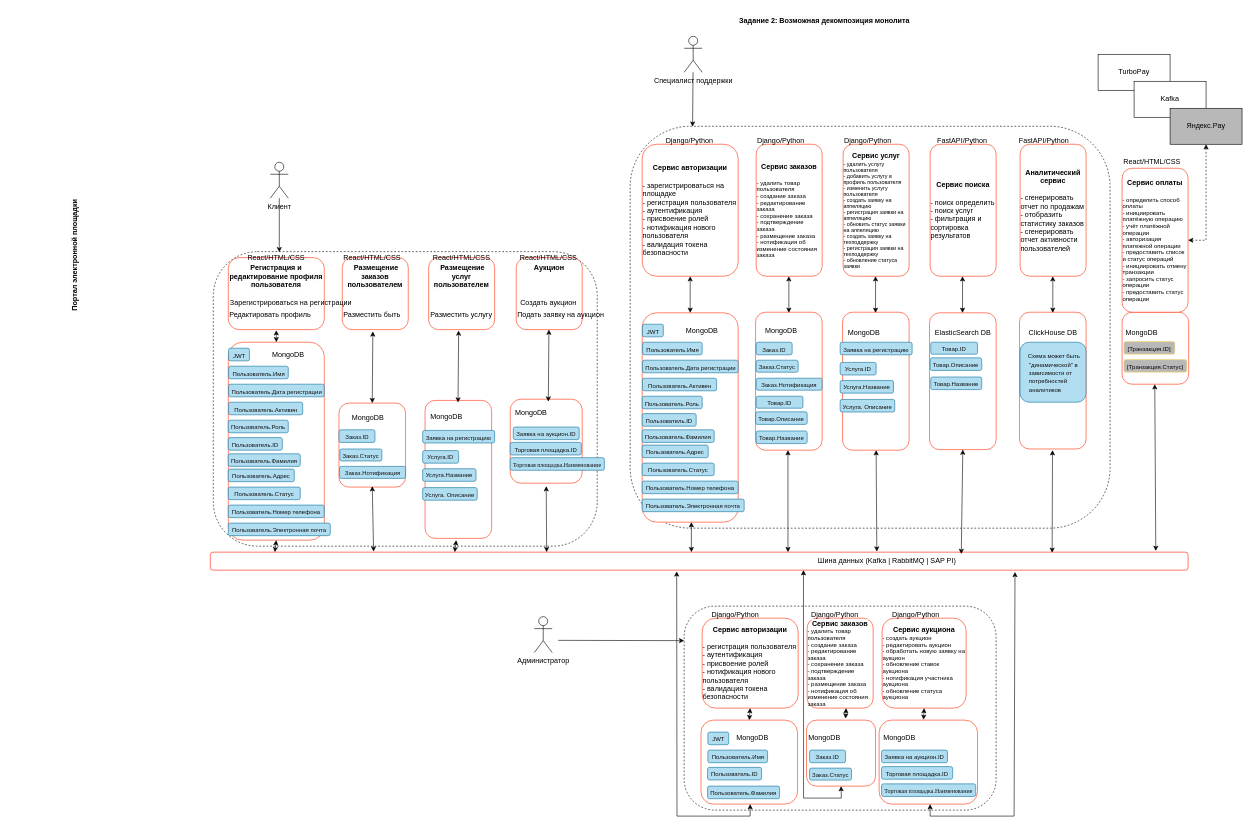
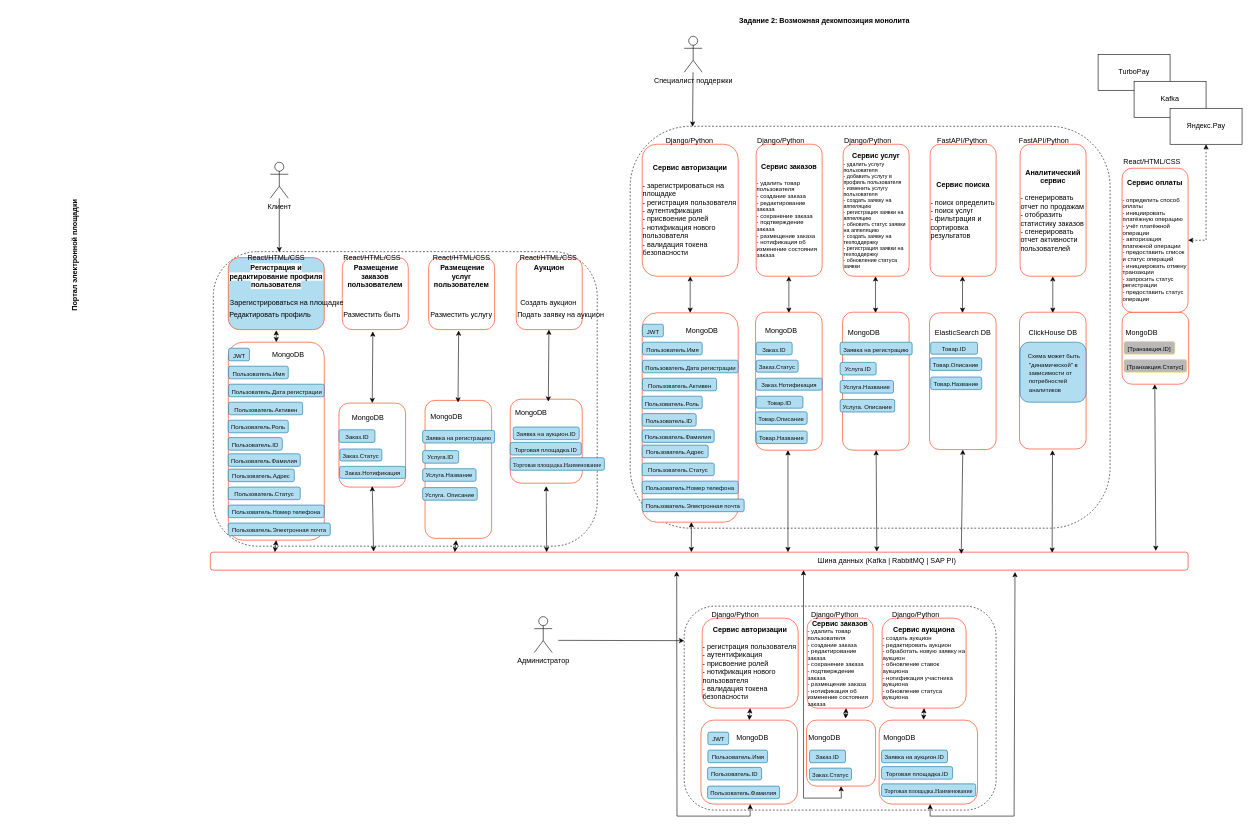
- <mxCell id="30" value="Яндекс.Pay" style="rounded=0;whiteSpace=wrap;html=1;fillColor=#b8b8b8;" vertex="1" parent="1"><mxGeometry x="1950" y="180" width="120" height="60" as="geometry" /></mxCell>
+ <mxCell id="30" value="Яндекс.Pay" style="rounded=0;whiteSpace=wrap;html=1;" vertex="1" parent="1"><mxGeometry x="1950" y="180" width="120" height="60" as="geometry" /></mxCell>
- <mxCell id="24" value="&lt;span style=&quot;color: rgb(0, 0, 0); font-family: Helvetica; font-style: normal; font-variant-ligatures: normal; font-variant-caps: normal; letter-spacing: normal; orphans: 2; text-align: center; text-indent: 0px; text-transform: none; widows: 2; word-spacing: 0px; -webkit-text-stroke-width: 0px; white-space: normal; background-color: rgb(251, 251, 251); text-decoration-thickness: initial; text-decoration-style: initial; text-decoration-color: initial; float: none; display: inline !important;&quot;&gt;&lt;font style=&quot;&quot;&gt;&lt;b&gt;Сервис оплаты&lt;/b&gt;&lt;/font&gt;&lt;/span&gt;&lt;div&gt;&lt;span style=&quot;color: rgb(0, 0, 0); font-family: Helvetica; font-style: normal; font-variant-ligatures: normal; font-variant-caps: normal; font-weight: 400; letter-spacing: normal; orphans: 2; text-align: center; text-indent: 0px; text-transform: none; widows: 2; word-spacing: 0px; -webkit-text-stroke-width: 0px; white-space: normal; background-color: rgb(251, 251, 251); text-decoration-thickness: initial; text-decoration-style: initial; text-decoration-color: initial; float: none; display: inline !important;&quot;&gt;&lt;font style=&quot;font-size: 10px;&quot;&gt;&lt;br&gt;&lt;/font&gt;&lt;/span&gt;&lt;/div&gt;&lt;div&gt;&lt;span style=&quot;color: rgb(0, 0, 0); font-family: Helvetica; font-style: normal; font-variant-ligatures: normal; font-variant-caps: normal; font-weight: 400; letter-spacing: normal; orphans: 2; text-align: center; text-indent: 0px; text-transform: none; widows: 2; word-spacing: 0px; -webkit-text-stroke-width: 0px; white-space: normal; background-color: rgb(251, 251, 251); text-decoration-thickness: initial; text-decoration-style: initial; text-decoration-color: initial; float: none; display: inline !important;&quot;&gt;&lt;font style=&quot;font-size: 10px;&quot;&gt;&lt;p style=&quot;margin: 0px; font-variant-numeric: normal; font-variant-east-asian: normal; font-variant-alternates: normal; font-kerning: auto; font-optical-sizing: auto; font-feature-settings: normal; font-variation-settings: normal; font-stretch: normal; line-height: normal; text-align: start;&quot; class=&quot;p1&quot;&gt;- определить способ оплаты&lt;/p&gt;&lt;p style=&quot;margin: 0px; font-variant-numeric: normal; font-variant-east-asian: normal; font-variant-alternates: normal; font-kerning: auto; font-optical-sizing: auto; font-feature-settings: normal; font-variation-settings: normal; font-stretch: normal; line-height: normal; text-align: start;&quot; class=&quot;p1&quot;&gt;- инициировать платёжную операцию&lt;/p&gt;&lt;p style=&quot;margin: 0px; font-variant-numeric: normal; font-variant-east-asian: normal; font-variant-alternates: normal; font-kerning: auto; font-optical-sizing: auto; font-feature-settings: normal; font-variation-settings: normal; font-stretch: normal; line-height: normal; text-align: start;&quot; class=&quot;p1&quot;&gt;- учёт платёжной операции&lt;/p&gt;&lt;p style=&quot;margin: 0px; font-variant-numeric: normal; font-variant-east-asian: normal; font-variant-alternates: normal; font-kerning: auto; font-optical-sizing: auto; font-feature-settings: normal; font-variation-settings: normal; font-stretch: normal; line-height: normal; text-align: start;&quot; class=&quot;p1&quot;&gt;- авторизация платежной операции&lt;/p&gt;&lt;p style=&quot;margin: 0px; font-variant-numeric: normal; font-variant-east-asian: normal; font-variant-alternates: normal; font-kerning: auto; font-optical-sizing: auto; font-feature-settings: normal; font-variation-settings: normal; font-stretch: normal; line-height: normal; text-align: start;&quot; class=&quot;p1&quot;&gt;- предоставить список и статус операций&lt;/p&gt;&lt;p style=&quot;margin: 0px; font-variant-numeric: normal; font-variant-east-asian: normal; font-variant-alternates: normal; font-kerning: auto; font-optical-sizing: auto; font-feature-settings: normal; font-variation-settings: normal; font-stretch: normal; line-height: normal; text-align: start;&quot; class=&quot;p1&quot;&gt;- инициировать отмену транзакции&lt;/p&gt;&lt;p style=&quot;margin: 0px; font-variant-numeric: normal; font-variant-east-asian: normal; font-variant-alternates: normal; font-kerning: auto; font-optical-sizing: auto; font-feature-settings: normal; font-variation-settings: normal; font-stretch: normal; line-height: normal; text-align: start;&quot; class=&quot;p1&quot;&gt;- запросить статус операции&lt;/p&gt;&lt;p style=&quot;margin: 0px; font-variant-numeric: normal; font-variant-east-asian: normal; font-variant-alternates: normal; font-kerning: auto; font-optical-sizing: auto; font-feature-settings: normal; font-variation-settings: normal; font-stretch: normal; line-height: normal; text-align: start;&quot; class=&quot;p1&quot;&gt;- предоставить статус операции&lt;/p&gt;&lt;/font&gt;&lt;/span&gt;&lt;/div&gt;" style="rounded=1;whiteSpace=wrap;html=1;strokeColor=light-dark(#FF320A,#FFFFFF);" parent="1" vertex="1"><mxGeometry x="1870" y="280" width="110" height="240" as="geometry" /></mxCell>
+ <mxCell id="24" value="&lt;span style=&quot;color: rgb(0, 0, 0); font-family: Helvetica; font-style: normal; font-variant-ligatures: normal; font-variant-caps: normal; letter-spacing: normal; orphans: 2; text-align: center; text-indent: 0px; text-transform: none; widows: 2; word-spacing: 0px; -webkit-text-stroke-width: 0px; white-space: normal; background-color: rgb(251, 251, 251); text-decoration-thickness: initial; text-decoration-style: initial; text-decoration-color: initial; float: none; display: inline !important;&quot;&gt;&lt;font style=&quot;&quot;&gt;&lt;b&gt;Сервис оплаты&lt;/b&gt;&lt;/font&gt;&lt;/span&gt;&lt;div&gt;&lt;span style=&quot;color: rgb(0, 0, 0); font-family: Helvetica; font-style: normal; font-variant-ligatures: normal; font-variant-caps: normal; font-weight: 400; letter-spacing: normal; orphans: 2; text-align: center; text-indent: 0px; text-transform: none; widows: 2; word-spacing: 0px; -webkit-text-stroke-width: 0px; white-space: normal; background-color: rgb(251, 251, 251); text-decoration-thickness: initial; text-decoration-style: initial; text-decoration-color: initial; float: none; display: inline !important;&quot;&gt;&lt;font style=&quot;font-size: 10px;&quot;&gt;&lt;br&gt;&lt;/font&gt;&lt;/span&gt;&lt;/div&gt;&lt;div&gt;&lt;span style=&quot;color: rgb(0, 0, 0); font-family: Helvetica; font-style: normal; font-variant-ligatures: normal; font-variant-caps: normal; font-weight: 400; letter-spacing: normal; orphans: 2; text-align: center; text-indent: 0px; text-transform: none; widows: 2; word-spacing: 0px; -webkit-text-stroke-width: 0px; white-space: normal; background-color: rgb(251, 251, 251); text-decoration-thickness: initial; text-decoration-style: initial; text-decoration-color: initial; float: none; display: inline !important;&quot;&gt;&lt;font style=&quot;font-size: 10px;&quot;&gt;&lt;p style=&quot;margin: 0px; font-variant-numeric: normal; font-variant-east-asian: normal; font-variant-alternates: normal; font-kerning: auto; font-optical-sizing: auto; font-feature-settings: normal; font-variation-settings: normal; font-stretch: normal; line-height: normal; text-align: start;&quot; class=&quot;p1&quot;&gt;- определить способ оплаты&lt;/p&gt;&lt;p style=&quot;margin: 0px; font-variant-numeric: normal; font-variant-east-asian: normal; font-variant-alternates: normal; font-kerning: auto; font-optical-sizing: auto; font-feature-settings: normal; font-variation-settings: normal; font-stretch: normal; line-height: normal; text-align: start;&quot; class=&quot;p1&quot;&gt;- инициировать платёжную операцию&lt;/p&gt;&lt;p style=&quot;margin: 0px; font-variant-numeric: normal; font-variant-east-asian: normal; font-variant-alternates: normal; font-kerning: auto; font-optical-sizing: auto; font-feature-settings: normal; font-variation-settings: normal; font-stretch: normal; line-height: normal; text-align: start;&quot; class=&quot;p1&quot;&gt;- учёт платёжной операции&lt;/p&gt;&lt;p style=&quot;margin: 0px; font-variant-numeric: normal; font-variant-east-asian: normal; font-variant-alternates: normal; font-kerning: auto; font-optical-sizing: auto; font-feature-settings: normal; font-variation-settings: normal; font-stretch: normal; line-height: normal; text-align: start;&quot; class=&quot;p1&quot;&gt;- авторизация платежной операции&lt;/p&gt;&lt;p style=&quot;margin: 0px; font-variant-numeric: normal; font-variant-east-asian: normal; font-variant-alternates: normal; font-kerning: auto; font-optical-sizing: auto; font-feature-settings: normal; font-variation-settings: normal; font-stretch: normal; line-height: normal; text-align: start;&quot; class=&quot;p1&quot;&gt;- предоставить список и статус операций&lt;/p&gt;&lt;p style=&quot;margin: 0px; font-variant-numeric: normal; font-variant-east-asian: normal; font-variant-alternates: normal; font-kerning: auto; font-optical-sizing: auto; font-feature-settings: normal; font-variation-settings: normal; font-stretch: normal; line-height: normal; text-align: start;&quot; class=&quot;p1&quot;&gt;- инициировать отмену транзакции&lt;/p&gt;&lt;p style=&quot;margin: 0px; font-variant-numeric: normal; font-variant-east-asian: normal; font-variant-alternates: normal; font-kerning: auto; font-optical-sizing: auto; font-feature-settings: normal; font-variation-settings: normal; font-stretch: normal; line-height: normal; text-align: start;&quot; class=&quot;p1&quot;&gt;- запросить статус регистрации&lt;/p&gt;&lt;p style=&quot;margin: 0px; font-variant-numeric: normal; font-variant-east-asian: normal; font-variant-alternates: normal; font-kerning: auto; font-optical-sizing: auto; font-feature-settings: normal; font-variation-settings: normal; font-stretch: normal; line-height: normal; text-align: start;&quot; class=&quot;p1&quot;&gt;- предоставить статус операции&lt;/p&gt;&lt;/font&gt;&lt;/span&gt;&lt;/div&gt;" style="rounded=1;whiteSpace=wrap;html=1;strokeColor=light-dark(#FF320A,#FFFFFF);" parent="1" vertex="1"><mxGeometry x="1870" y="280" width="110" height="240" as="geometry" /></mxCell>
- <mxCell id="19" value="&lt;span style=&quot;color: rgb(0, 0, 0); font-family: Helvetica; font-size: 12px; font-style: normal; font-variant-ligatures: normal; font-variant-caps: normal; letter-spacing: normal; orphans: 2; text-align: center; text-indent: 0px; text-transform: none; widows: 2; word-spacing: 0px; -webkit-text-stroke-width: 0px; white-space: normal; background-color: rgb(251, 251, 251); text-decoration-thickness: initial; text-decoration-style: initial; text-decoration-color: initial; float: none; display: inline !important;&quot;&gt;&lt;b&gt;Регистрация и редактирование профиля пользователя&lt;/b&gt;&lt;/span&gt;&lt;div&gt;&lt;span style=&quot;color: rgb(0, 0, 0); font-family: Helvetica; font-size: 12px; font-style: normal; font-variant-ligatures: normal; font-variant-caps: normal; letter-spacing: normal; orphans: 2; text-align: center; text-indent: 0px; text-transform: none; widows: 2; word-spacing: 0px; -webkit-text-stroke-width: 0px; white-space: normal; background-color: rgb(251, 251, 251); text-decoration-thickness: initial; text-decoration-style: initial; text-decoration-color: initial; float: none; display: inline !important;&quot;&gt;&lt;b&gt;&lt;br&gt;&lt;/b&gt;&lt;/span&gt;&lt;/div&gt;&lt;div&gt;&lt;span style=&quot;color: rgb(0, 0, 0); font-family: Helvetica; font-size: 12px; font-style: normal; font-variant-ligatures: normal; font-variant-caps: normal; letter-spacing: normal; orphans: 2; text-align: center; text-indent: 0px; text-transform: none; widows: 2; word-spacing: 0px; -webkit-text-stroke-width: 0px; white-space: normal; background-color: rgb(251, 251, 251); text-decoration-thickness: initial; text-decoration-style: initial; text-decoration-color: initial; float: none; display: inline !important;&quot;&gt;&lt;b&gt;&lt;br&gt;&lt;/b&gt;&lt;/span&gt;&lt;/div&gt;&lt;div&gt;&lt;span style=&quot;color: rgb(0, 0, 0); font-family: Helvetica; font-size: 12px; font-style: normal; font-variant-ligatures: normal; font-variant-caps: normal; letter-spacing: normal; orphans: 2; text-align: center; text-indent: 0px; text-transform: none; widows: 2; word-spacing: 0px; -webkit-text-stroke-width: 0px; white-space: normal; background-color: rgb(251, 251, 251); text-decoration-thickness: initial; text-decoration-style: initial; text-decoration-color: initial; float: none; display: inline !important;&quot;&gt;&lt;b&gt;&lt;br&gt;&lt;/b&gt;&lt;/span&gt;&lt;/div&gt;&lt;div&gt;&lt;span style=&quot;color: rgb(0, 0, 0); font-family: Helvetica; font-size: 12px; font-style: normal; font-variant-ligatures: normal; font-variant-caps: normal; font-weight: 400; letter-spacing: normal; orphans: 2; text-align: center; text-indent: 0px; text-transform: none; widows: 2; word-spacing: 0px; -webkit-text-stroke-width: 0px; white-space: normal; background-color: rgb(251, 251, 251); text-decoration-thickness: initial; text-decoration-style: initial; text-decoration-color: initial; display: inline !important; float: none;&quot;&gt;&lt;br&gt;&lt;/span&gt;&lt;/div&gt;" style="rounded=1;whiteSpace=wrap;html=1;strokeColor=light-dark(#FF320A,#FFFFFF);" parent="1" vertex="1"><mxGeometry x="380" y="429" width="160" height="120" as="geometry" /></mxCell>
+ <mxCell id="19" value="&lt;span style=&quot;color: rgb(0, 0, 0); font-family: Helvetica; font-size: 12px; font-style: normal; font-variant-ligatures: normal; font-variant-caps: normal; letter-spacing: normal; orphans: 2; text-align: center; text-indent: 0px; text-transform: none; widows: 2; word-spacing: 0px; -webkit-text-stroke-width: 0px; white-space: normal; background-color: rgb(251, 251, 251); text-decoration-thickness: initial; text-decoration-style: initial; text-decoration-color: initial; float: none; display: inline !important;&quot;&gt;&lt;b&gt;Регистрация и редактирование профиля пользователя&lt;/b&gt;&lt;/span&gt;&lt;div&gt;&lt;span style=&quot;color: rgb(0, 0, 0); font-family: Helvetica; font-size: 12px; font-style: normal; font-variant-ligatures: normal; font-variant-caps: normal; letter-spacing: normal; orphans: 2; text-align: center; text-indent: 0px; text-transform: none; widows: 2; word-spacing: 0px; -webkit-text-stroke-width: 0px; white-space: normal; background-color: rgb(251, 251, 251); text-decoration-thickness: initial; text-decoration-style: initial; text-decoration-color: initial; float: none; display: inline !important;&quot;&gt;&lt;b&gt;&lt;br&gt;&lt;/b&gt;&lt;/span&gt;&lt;/div&gt;&lt;div&gt;&lt;span style=&quot;color: rgb(0, 0, 0); font-family: Helvetica; font-size: 12px; font-style: normal; font-variant-ligatures: normal; font-variant-caps: normal; letter-spacing: normal; orphans: 2; text-align: center; text-indent: 0px; text-transform: none; widows: 2; word-spacing: 0px; -webkit-text-stroke-width: 0px; white-space: normal; background-color: rgb(251, 251, 251); text-decoration-thickness: initial; text-decoration-style: initial; text-decoration-color: initial; float: none; display: inline !important;&quot;&gt;&lt;b&gt;&lt;br&gt;&lt;/b&gt;&lt;/span&gt;&lt;/div&gt;&lt;div&gt;&lt;span style=&quot;color: rgb(0, 0, 0); font-family: Helvetica; font-size: 12px; font-style: normal; font-variant-ligatures: normal; font-variant-caps: normal; letter-spacing: normal; orphans: 2; text-align: center; text-indent: 0px; text-transform: none; widows: 2; word-spacing: 0px; -webkit-text-stroke-width: 0px; white-space: normal; background-color: rgb(251, 251, 251); text-decoration-thickness: initial; text-decoration-style: initial; text-decoration-color: initial; float: none; display: inline !important;&quot;&gt;&lt;b&gt;&lt;br&gt;&lt;/b&gt;&lt;/span&gt;&lt;/div&gt;&lt;div&gt;&lt;span style=&quot;color: rgb(0, 0, 0); font-family: Helvetica; font-size: 12px; font-style: normal; font-variant-ligatures: normal; font-variant-caps: normal; font-weight: 400; letter-spacing: normal; orphans: 2; text-align: center; text-indent: 0px; text-transform: none; widows: 2; word-spacing: 0px; -webkit-text-stroke-width: 0px; white-space: normal; background-color: rgb(251, 251, 251); text-decoration-thickness: initial; text-decoration-style: initial; text-decoration-color: initial; display: inline !important; float: none;&quot;&gt;&lt;br&gt;&lt;/span&gt;&lt;/div&gt;" style="rounded=1;whiteSpace=wrap;html=1;strokeColor=light-dark(#FF320A,#FFFFFF);fillColor=#b1ddf0;" parent="1" vertex="1"><mxGeometry x="380" y="429" width="160" height="120" as="geometry" /></mxCell>
- <mxCell id="129" value="Зарегистрироваться на регистрации" style="text;whiteSpace=wrap;html=1;" vertex="1" parent="1"><mxGeometry x="380.5" y="490" width="230" height="40" as="geometry" /></mxCell>
+ <mxCell id="129" value="Зарегистрироваться на площадке" style="text;whiteSpace=wrap;html=1;" vertex="1" parent="1"><mxGeometry x="380.5" y="490" width="230" height="40" as="geometry" /></mxCell>
